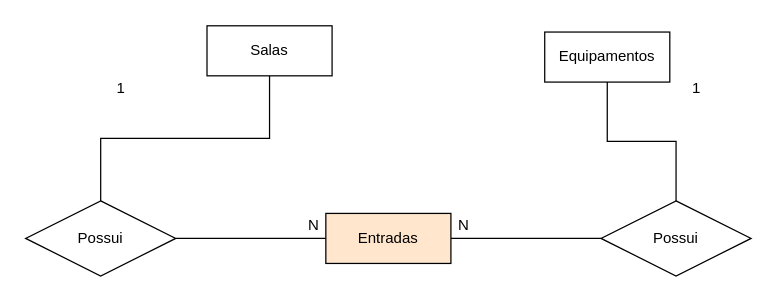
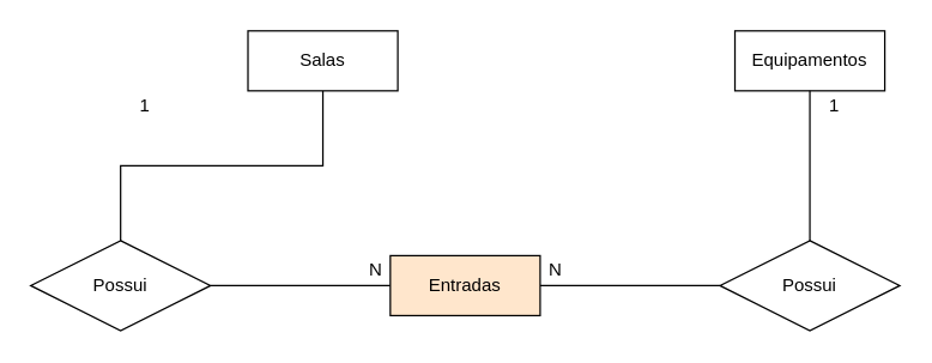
- <mxCell id="4" value="Equipamentos" style="whiteSpace=wrap;html=1;align=center;" parent="1" vertex="1"><mxGeometry x="435" y="25" width="100" height="40" as="geometry" /></mxCell>
+ <mxCell id="4" value="Equipamentos" style="whiteSpace=wrap;html=1;align=center;" parent="1" vertex="1"><mxGeometry x="490" y="20" width="100" height="40" as="geometry" /></mxCell>
